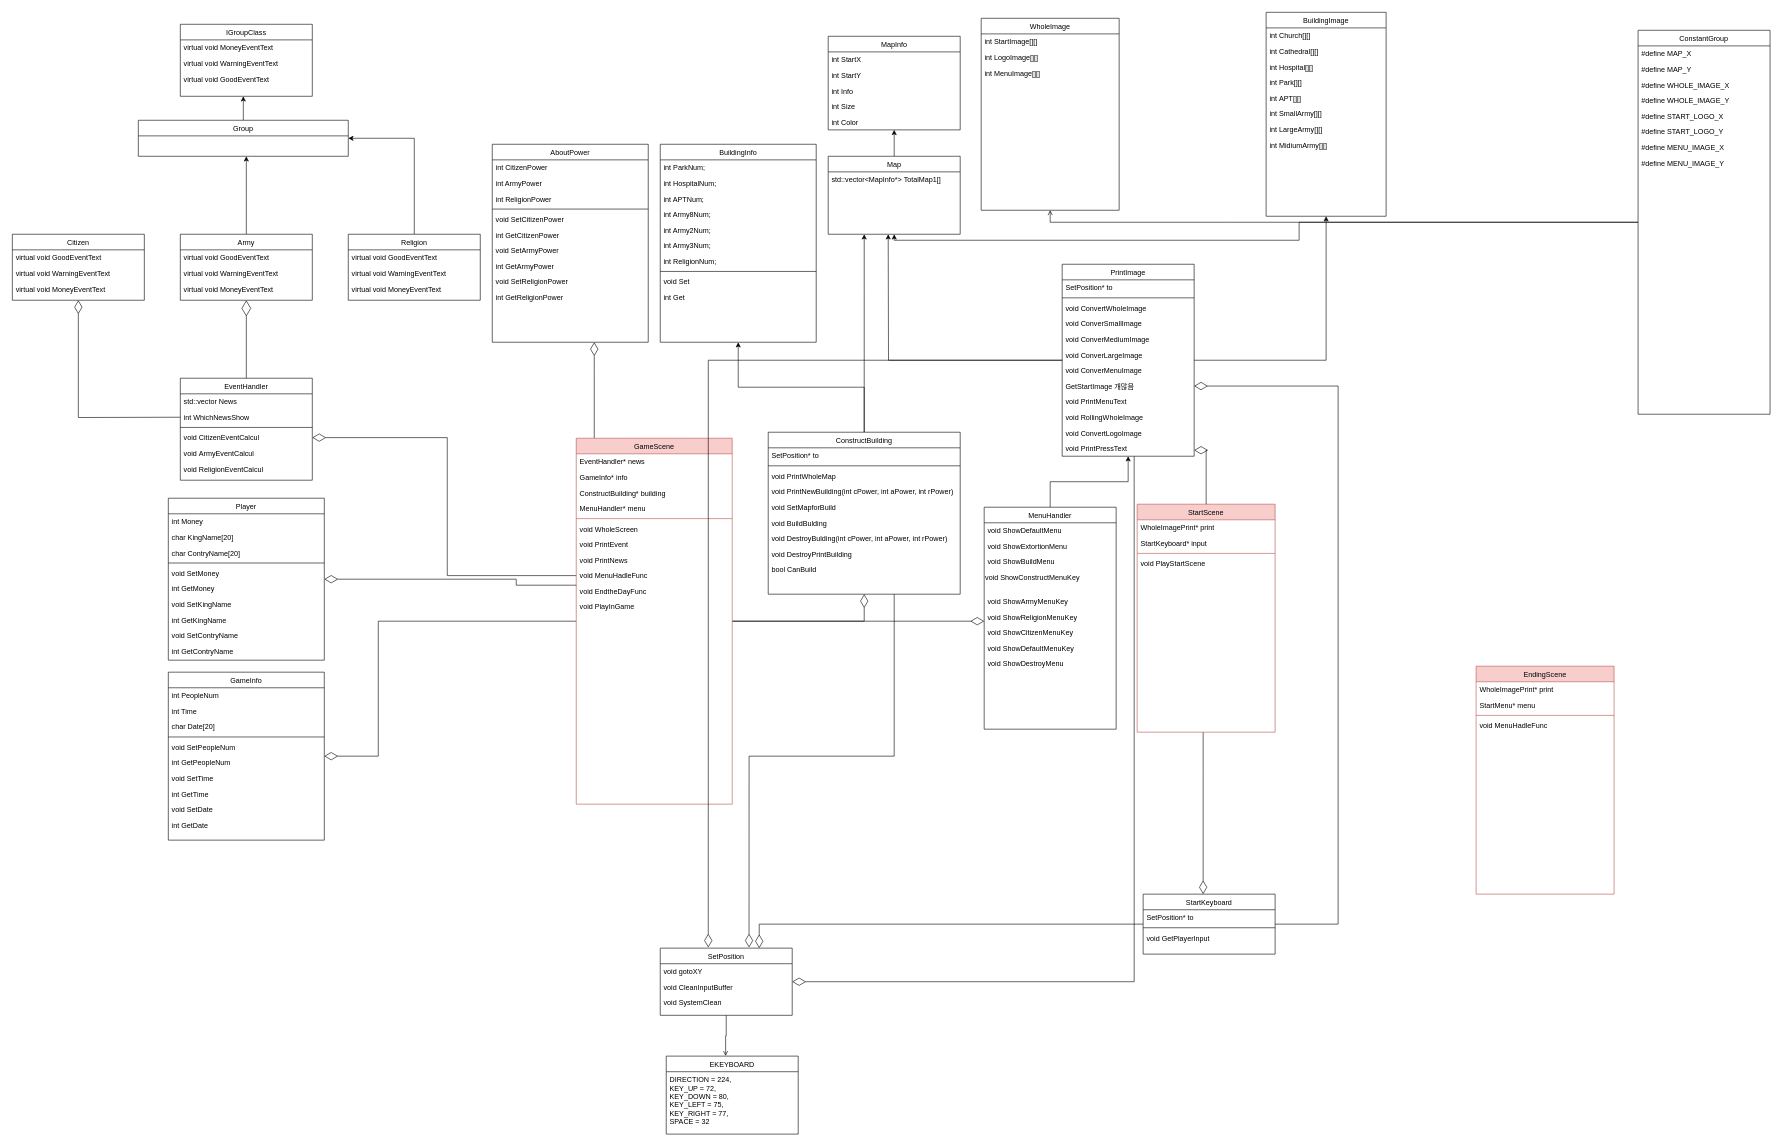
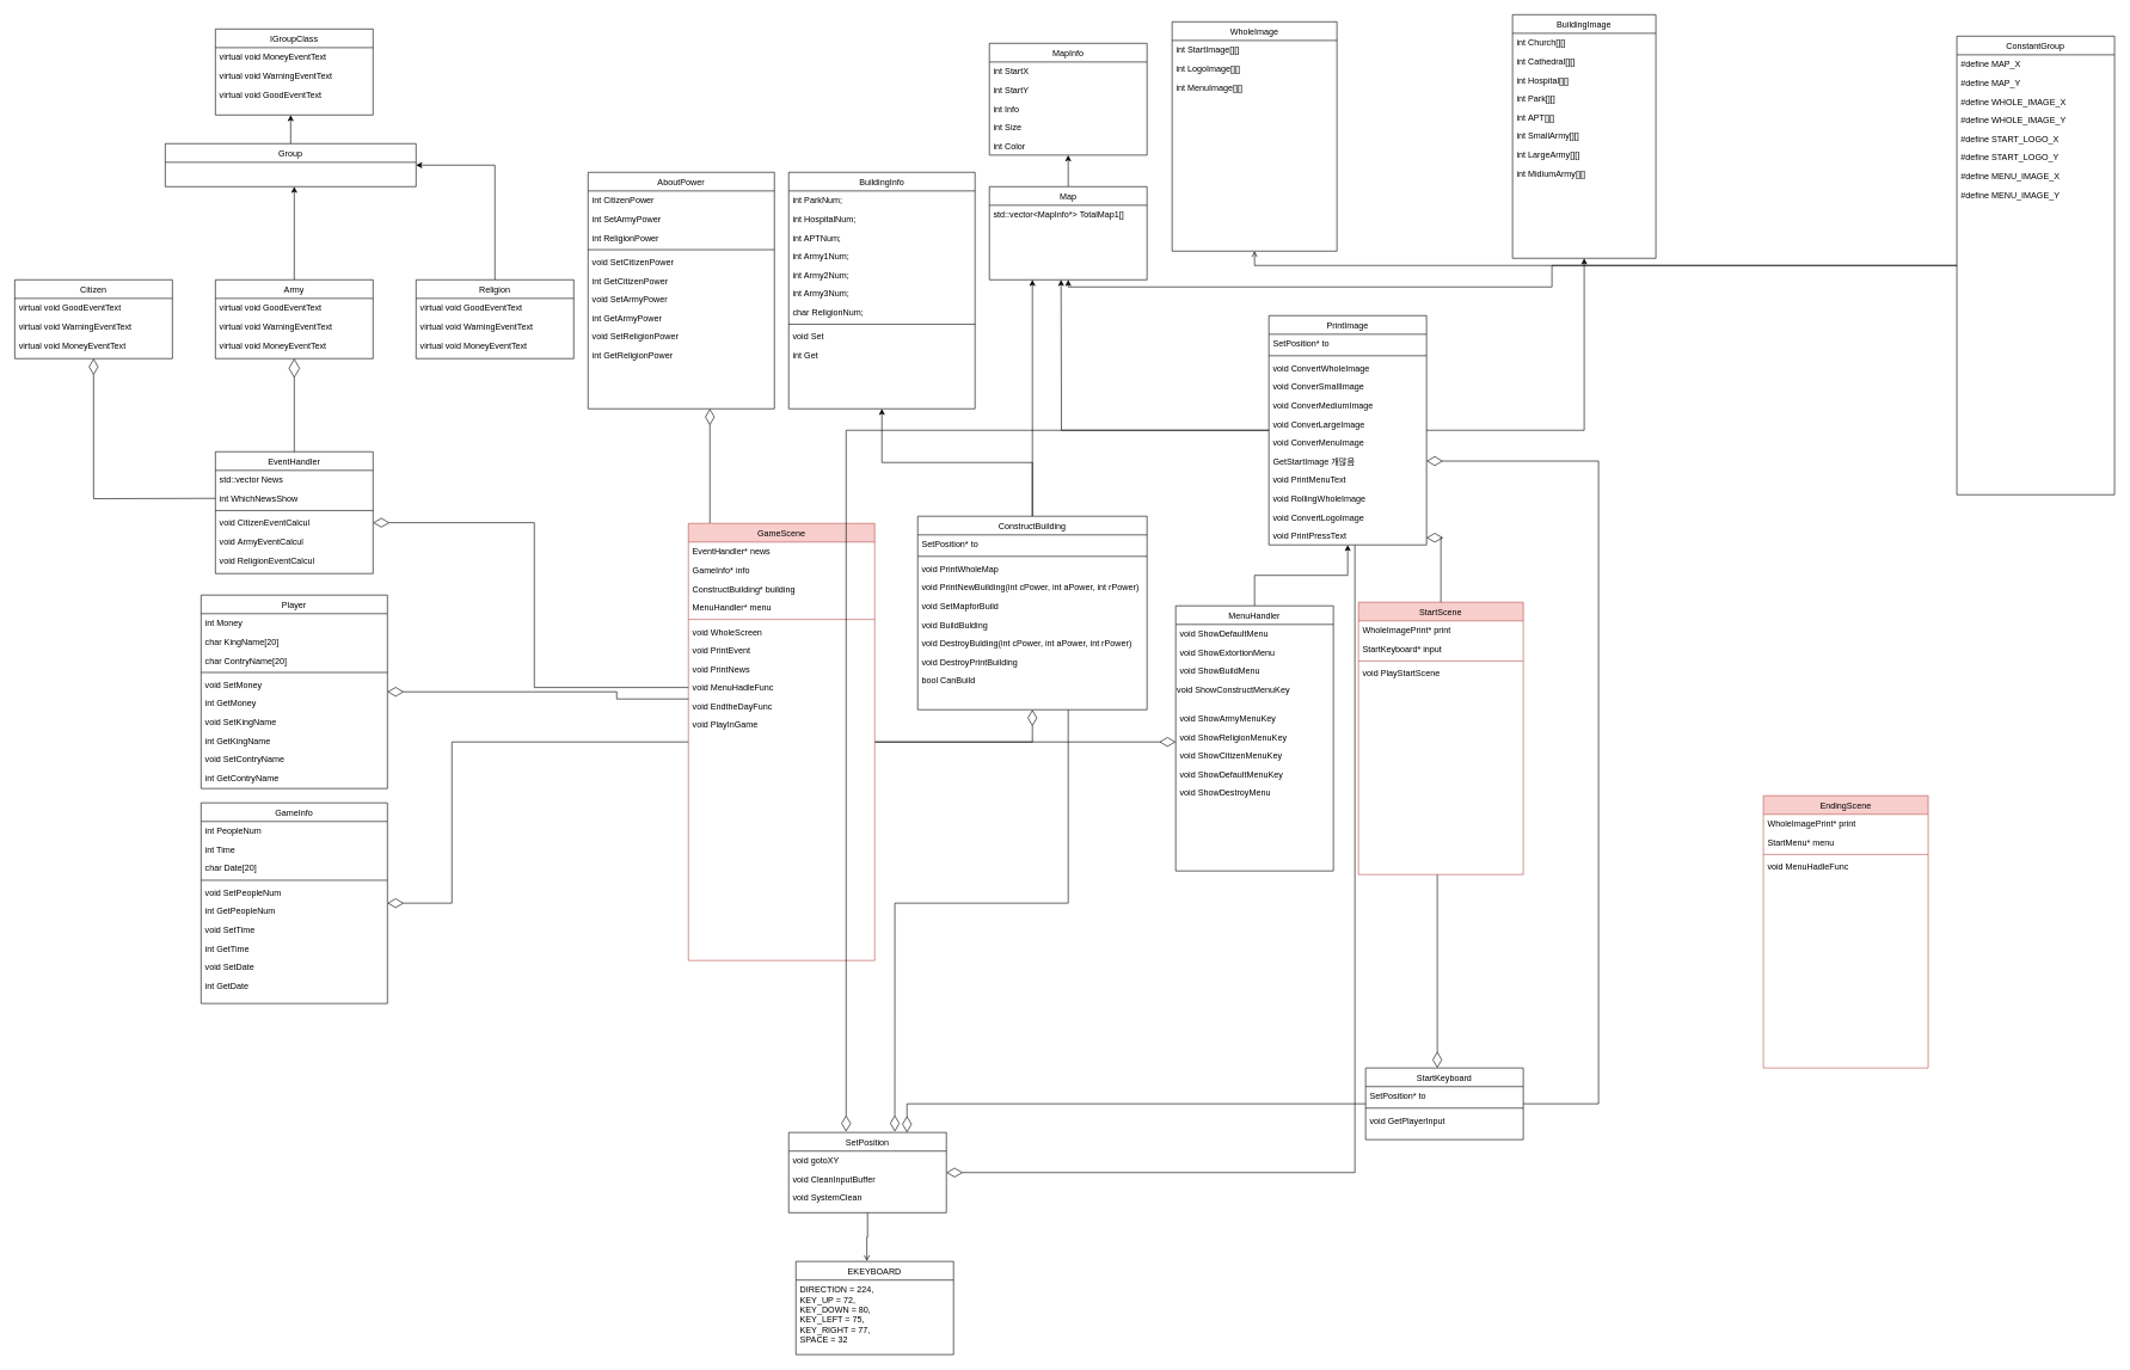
- <mxCell id="50" value="int ArmyPower" style="text;align=left;verticalAlign=top;spacingLeft=4;spacingRight=4;overflow=hidden;rotatable=0;points=[[0,0.5],[1,0.5]];portConstraint=eastwest;" parent="48" vertex="1"><mxGeometry y="52" width="260" height="26" as="geometry" /></mxCell>
+ <mxCell id="50" value="int SetArmyPower" style="text;align=left;verticalAlign=top;spacingLeft=4;spacingRight=4;overflow=hidden;rotatable=0;points=[[0,0.5],[1,0.5]];portConstraint=eastwest;" parent="48" vertex="1"><mxGeometry y="52" width="260" height="26" as="geometry" /></mxCell>
- <mxCell id="179" value="int Army8Num;" style="text;align=left;verticalAlign=top;spacingLeft=4;spacingRight=4;overflow=hidden;rotatable=0;points=[[0,0.5],[1,0.5]];portConstraint=eastwest;" parent="175" vertex="1"><mxGeometry y="104" width="260" height="26" as="geometry" /></mxCell>
+ <mxCell id="179" value="int Army1Num;" style="text;align=left;verticalAlign=top;spacingLeft=4;spacingRight=4;overflow=hidden;rotatable=0;points=[[0,0.5],[1,0.5]];portConstraint=eastwest;" parent="175" vertex="1"><mxGeometry y="104" width="260" height="26" as="geometry" /></mxCell>
- <mxCell id="182" value="int ReligionNum;" style="text;align=left;verticalAlign=top;spacingLeft=4;spacingRight=4;overflow=hidden;rotatable=0;points=[[0,0.5],[1,0.5]];portConstraint=eastwest;" parent="175" vertex="1"><mxGeometry y="182" width="260" height="26" as="geometry" /></mxCell>
+ <mxCell id="182" value="char ReligionNum;" style="text;align=left;verticalAlign=top;spacingLeft=4;spacingRight=4;overflow=hidden;rotatable=0;points=[[0,0.5],[1,0.5]];portConstraint=eastwest;" parent="175" vertex="1"><mxGeometry y="182" width="260" height="26" as="geometry" /></mxCell>
